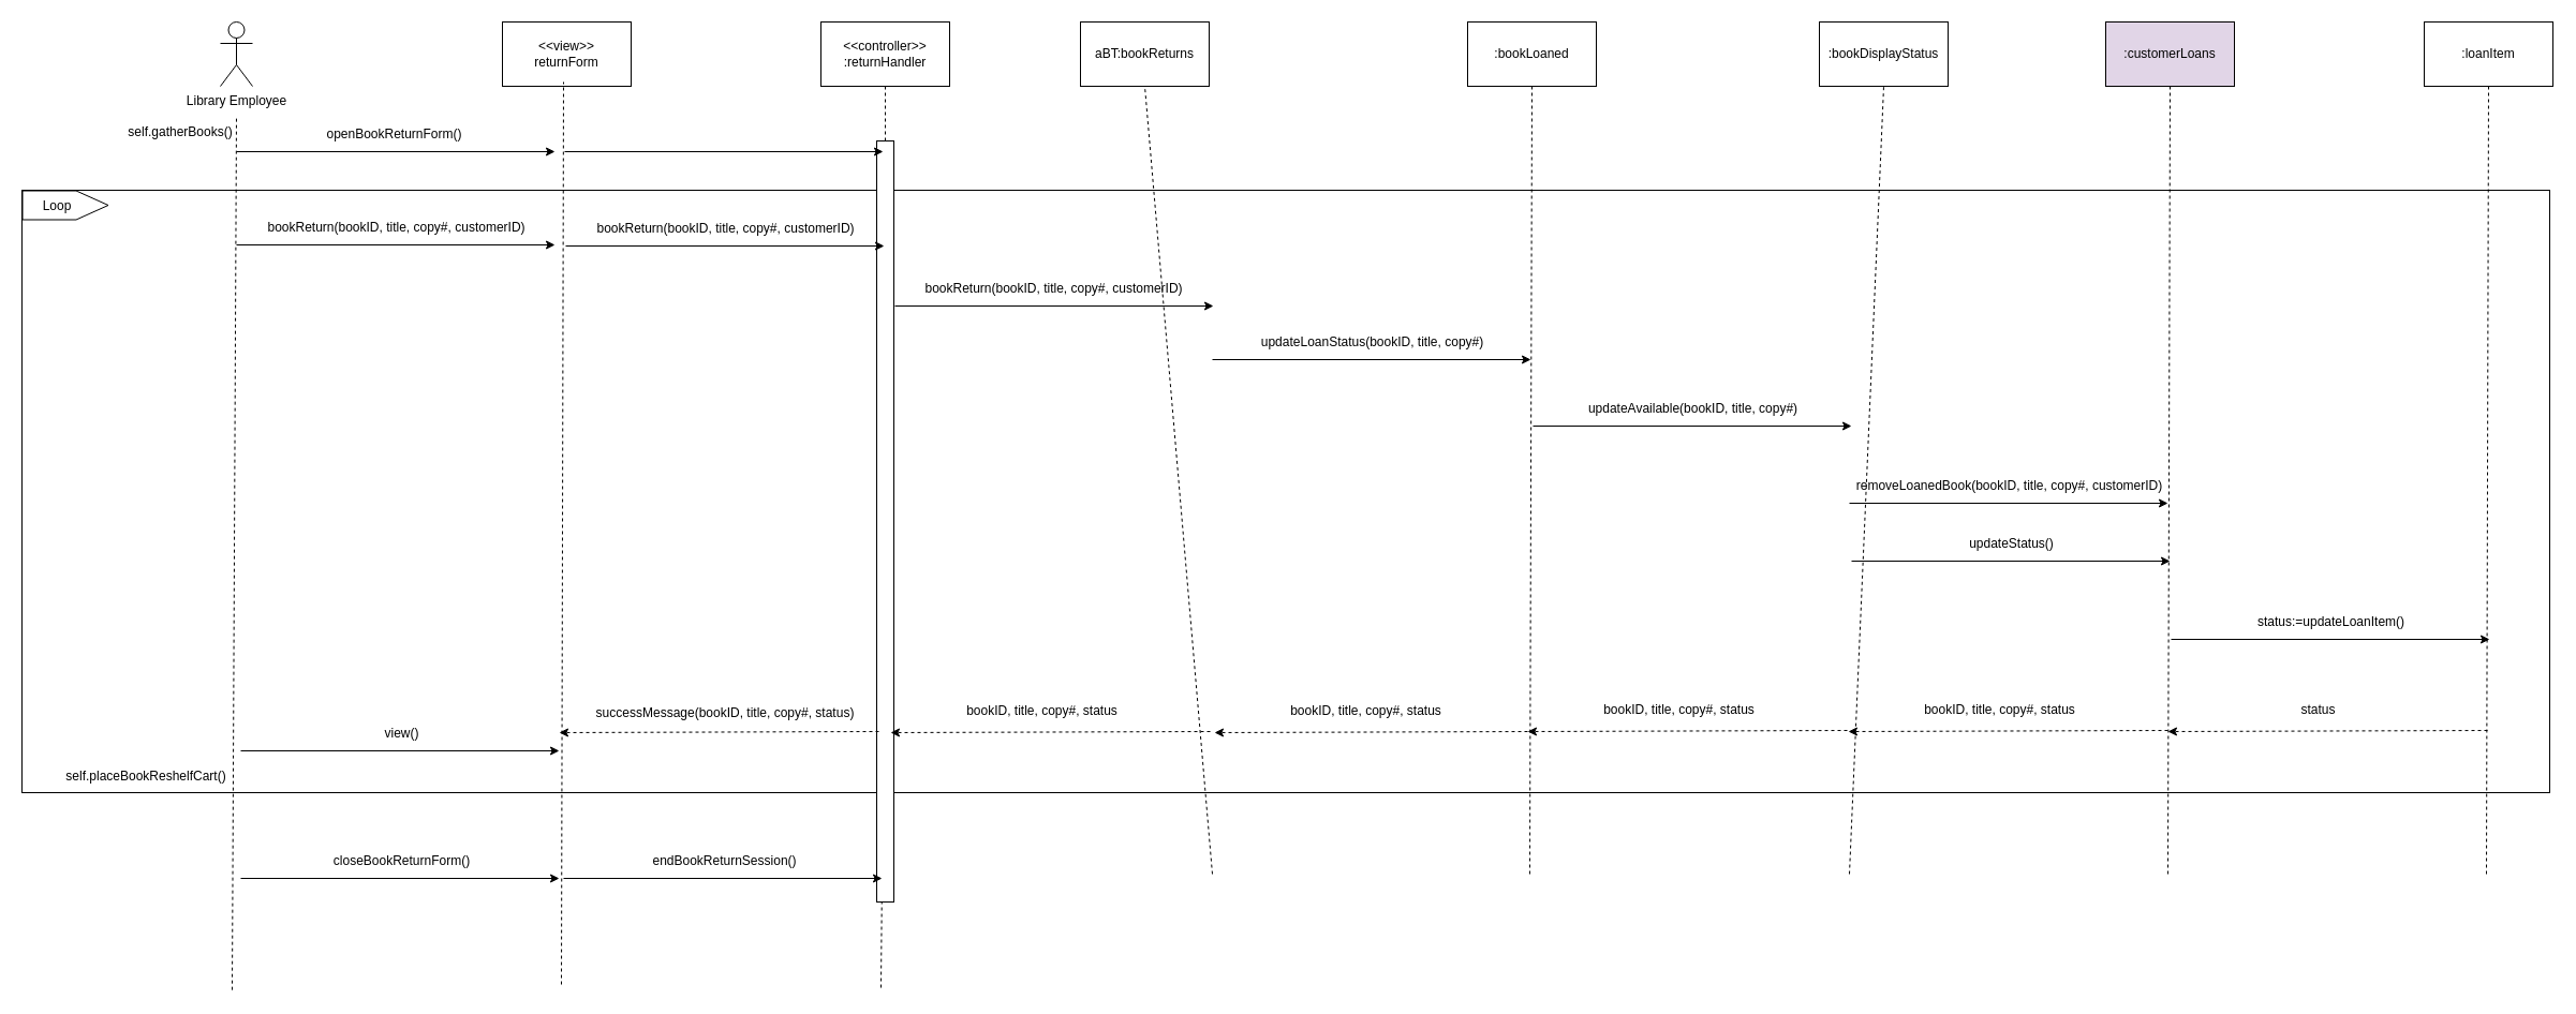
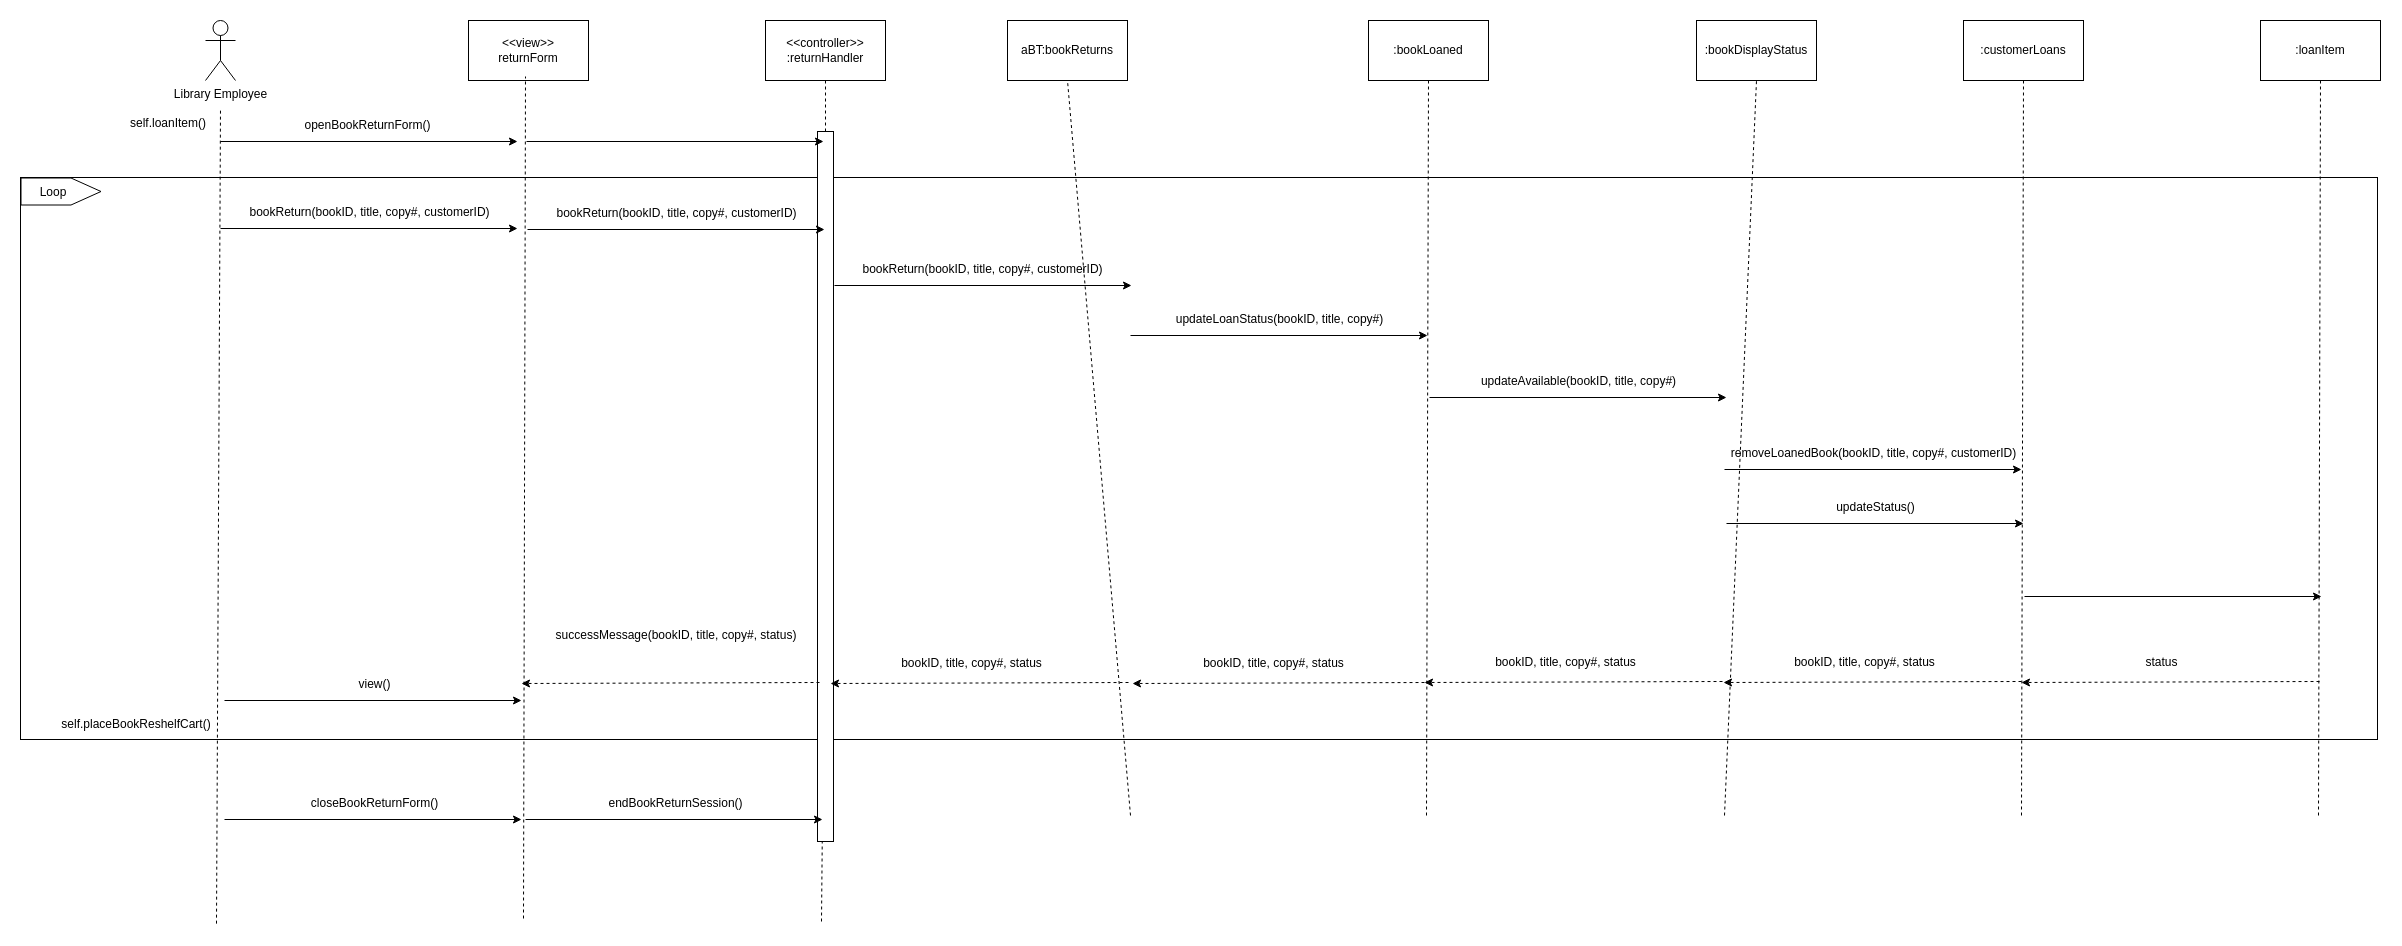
- <mxCell id="36" value=":customerLoans" style="rounded=0;whiteSpace=wrap;html=1;fillColor=#e1d5e7;" parent="1" vertex="1"><mxGeometry x="1963" y="20" width="120" height="60" as="geometry" /></mxCell>
+ <mxCell id="36" value=":customerLoans" style="rounded=0;whiteSpace=wrap;html=1;" parent="1" vertex="1"><mxGeometry x="1963" y="20" width="120" height="60" as="geometry" /></mxCell>
- <mxCell id="77" value="self.gatherBooks()" style="text;html=1;strokeColor=none;fillColor=none;align=center;verticalAlign=middle;whiteSpace=wrap;rounded=0;" vertex="1" parent="1"><mxGeometry x="138" y="108" width="60" height="30" as="geometry" /></mxCell>
+ <mxCell id="77" value="self.loanItem()" style="text;html=1;strokeColor=none;fillColor=none;align=center;verticalAlign=middle;whiteSpace=wrap;rounded=0;" vertex="1" parent="1"><mxGeometry x="138" y="108" width="60" height="30" as="geometry" /></mxCell>
- <mxCell id="48" value="status:=updateLoanItem()" style="text;html=1;align=center;verticalAlign=middle;resizable=0;points=[];autosize=1;strokeColor=none;fillColor=none;" parent="46" vertex="1"><mxGeometry x="71" width="155" height="26" as="geometry" /></mxCell>
- <mxCell id="69" value="successMessage(bookID, title, copy#, status&lt;span style=&quot;&quot;&gt;)&lt;/span&gt;" style="text;html=1;strokeColor=none;fillColor=none;align=center;verticalAlign=middle;whiteSpace=wrap;rounded=0;" parent="1" vertex="1"><mxGeometry x="553.5" y="650" width="244" height="30" as="geometry" /></mxCell>
+ <mxCell id="69" value="successMessage(bookID, title, copy#, status&lt;span style=&quot;&quot;&gt;)&lt;/span&gt;" style="text;html=1;strokeColor=none;fillColor=none;align=center;verticalAlign=middle;whiteSpace=wrap;rounded=0;" parent="1" vertex="1"><mxGeometry x="553.5" y="620" width="244" height="30" as="geometry" /></mxCell>
